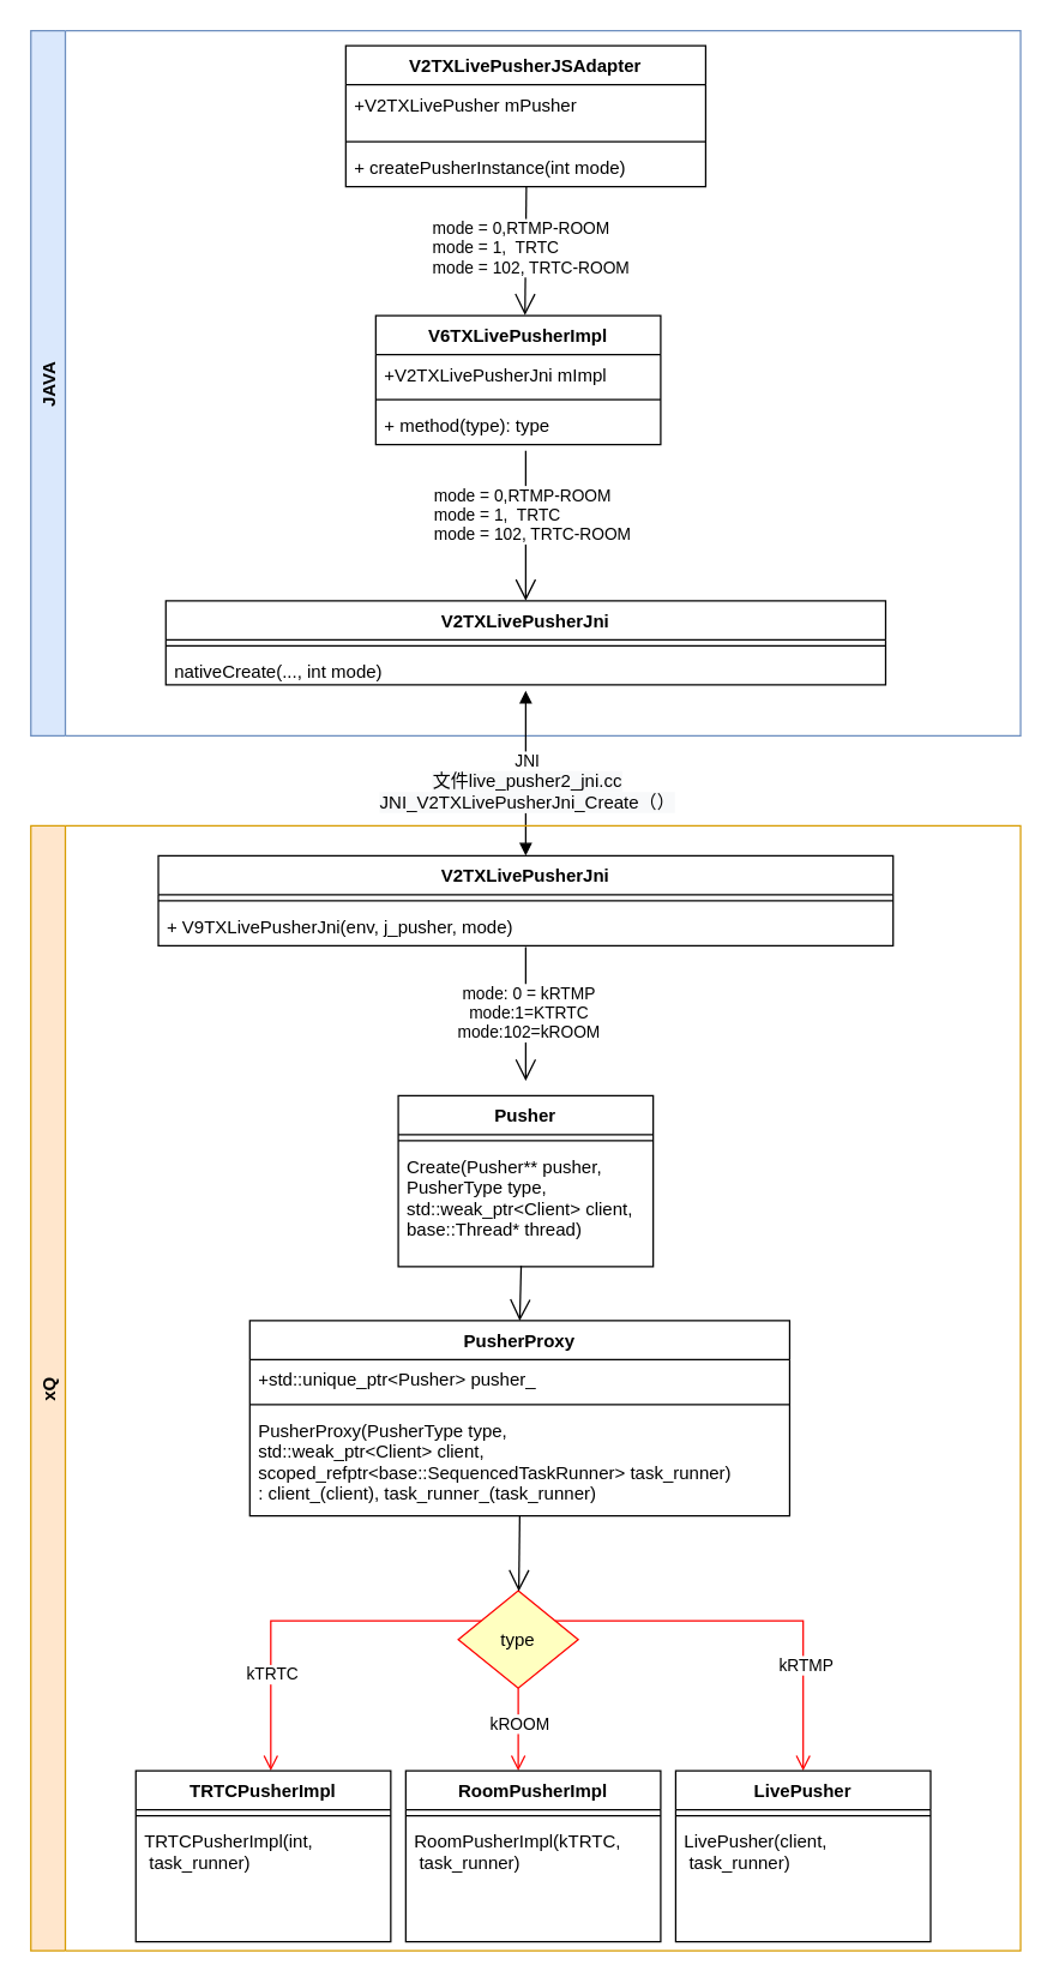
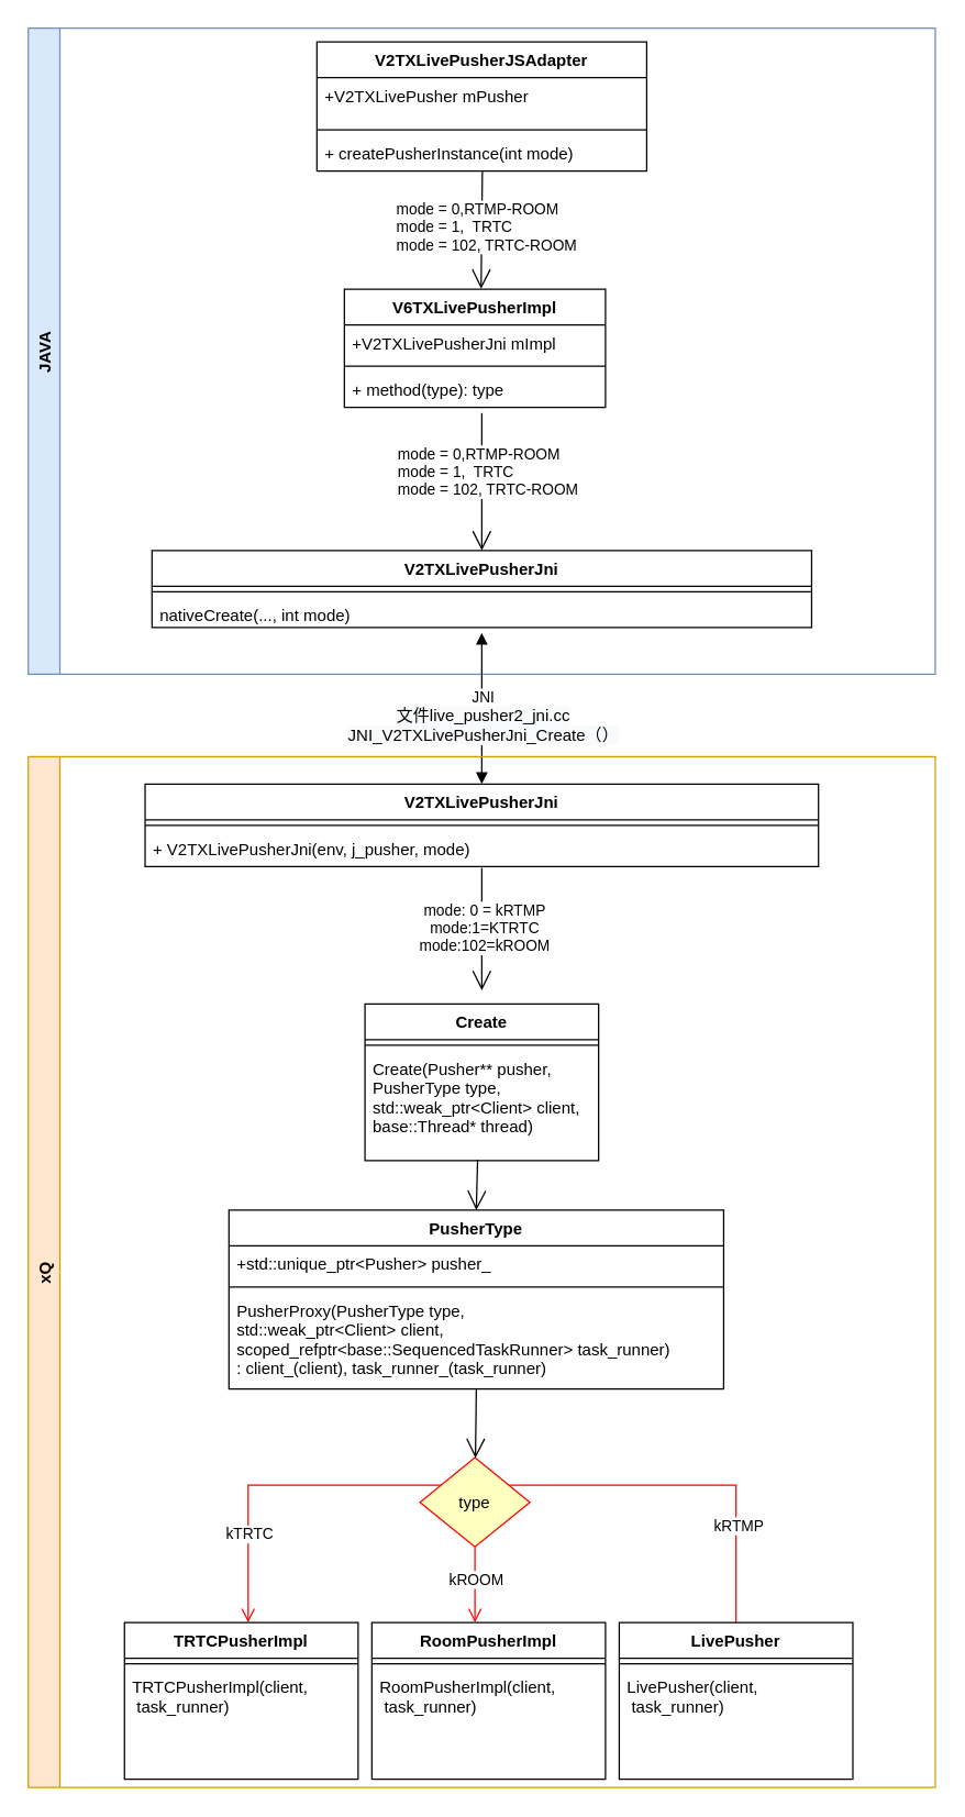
- <mxCell id="20" value="+ V9TXLivePusherJni(env, j_pusher, mode)" style="text;strokeColor=none;fillColor=none;align=left;verticalAlign=top;spacingLeft=4;spacingRight=4;overflow=hidden;rotatable=0;points=[[0,0.5],[1,0.5]];portConstraint=eastwest;" parent="18" vertex="1"><mxGeometry y="34" width="490" height="26" as="geometry" /></mxCell>
+ <mxCell id="20" value="+ V2TXLivePusherJni(env, j_pusher, mode)" style="text;strokeColor=none;fillColor=none;align=left;verticalAlign=top;spacingLeft=4;spacingRight=4;overflow=hidden;rotatable=0;points=[[0,0.5],[1,0.5]];portConstraint=eastwest;" parent="18" vertex="1"><mxGeometry y="34" width="490" height="26" as="geometry" /></mxCell>
- <mxCell id="47" value="Pusher" style="swimlane;fontStyle=1;align=center;verticalAlign=top;childLayout=stackLayout;horizontal=1;startSize=26;horizontalStack=0;resizeParent=1;resizeParentMax=0;resizeLast=0;collapsible=1;marginBottom=0;" parent="42" vertex="1"><mxGeometry x="245" y="180" width="170" height="114" as="geometry" /></mxCell>
+ <mxCell id="47" value="Create" style="swimlane;fontStyle=1;align=center;verticalAlign=top;childLayout=stackLayout;horizontal=1;startSize=26;horizontalStack=0;resizeParent=1;resizeParentMax=0;resizeLast=0;collapsible=1;marginBottom=0;" parent="42" vertex="1"><mxGeometry x="245" y="180" width="170" height="114" as="geometry" /></mxCell>
- <mxCell id="43" value="PusherProxy" style="swimlane;fontStyle=1;align=center;verticalAlign=top;childLayout=stackLayout;horizontal=1;startSize=26;horizontalStack=0;resizeParent=1;resizeParentMax=0;resizeLast=0;collapsible=1;marginBottom=0;" parent="42" vertex="1"><mxGeometry x="146" y="330" width="360" height="130" as="geometry" /></mxCell>
+ <mxCell id="43" value="PusherType" style="swimlane;fontStyle=1;align=center;verticalAlign=top;childLayout=stackLayout;horizontal=1;startSize=26;horizontalStack=0;resizeParent=1;resizeParentMax=0;resizeLast=0;collapsible=1;marginBottom=0;" parent="42" vertex="1"><mxGeometry x="146" y="330" width="360" height="130" as="geometry" /></mxCell>
- <mxCell id="26" value="" style="edgeStyle=orthogonalEdgeStyle;html=1;align=left;verticalAlign=bottom;endArrow=open;endSize=8;strokeColor=#ff0000;rounded=0;entryX=0.5;entryY=0;entryDx=0;entryDy=0;" parent="1" source="25" target="39" edge="1"><mxGeometry x="-1" relative="1" as="geometry"><mxPoint x="520" y="1180" as="targetPoint" /><Array as="points"><mxPoint x="535" y="1080" /></Array></mxGeometry></mxCell>
+ <mxCell id="26" value="" style="edgeStyle=orthogonalEdgeStyle;html=1;align=left;verticalAlign=bottom;endArrow=none;endSize=8;strokeColor=#ff0000;rounded=0;entryX=0.5;entryY=0;entryDx=0;entryDy=0;" parent="1" source="25" target="39" edge="1"><mxGeometry x="-1" relative="1" as="geometry"><mxPoint x="520" y="1180" as="targetPoint" /><Array as="points"><mxPoint x="535" y="1080" /></Array></mxGeometry></mxCell>
- <mxCell id="35" value="TRTCPusherImpl(int,&#10; task_runner)" style="text;strokeColor=none;fillColor=none;align=left;verticalAlign=top;spacingLeft=4;spacingRight=4;overflow=hidden;rotatable=0;points=[[0,0.5],[1,0.5]];portConstraint=eastwest;" parent="33" vertex="1"><mxGeometry y="34" width="170" height="80" as="geometry" /></mxCell>
+ <mxCell id="35" value="TRTCPusherImpl(client,&#10; task_runner)" style="text;strokeColor=none;fillColor=none;align=left;verticalAlign=top;spacingLeft=4;spacingRight=4;overflow=hidden;rotatable=0;points=[[0,0.5],[1,0.5]];portConstraint=eastwest;" parent="33" vertex="1"><mxGeometry y="34" width="170" height="80" as="geometry" /></mxCell>
- <mxCell id="38" value="RoomPusherImpl(kTRTC,&#10; task_runner)" style="text;strokeColor=none;fillColor=none;align=left;verticalAlign=top;spacingLeft=4;spacingRight=4;overflow=hidden;rotatable=0;points=[[0,0.5],[1,0.5]];portConstraint=eastwest;" parent="36" vertex="1"><mxGeometry y="34" width="170" height="80" as="geometry" /></mxCell>
+ <mxCell id="38" value="RoomPusherImpl(client,&#10; task_runner)" style="text;strokeColor=none;fillColor=none;align=left;verticalAlign=top;spacingLeft=4;spacingRight=4;overflow=hidden;rotatable=0;points=[[0,0.5],[1,0.5]];portConstraint=eastwest;" parent="36" vertex="1"><mxGeometry y="34" width="170" height="80" as="geometry" /></mxCell>
